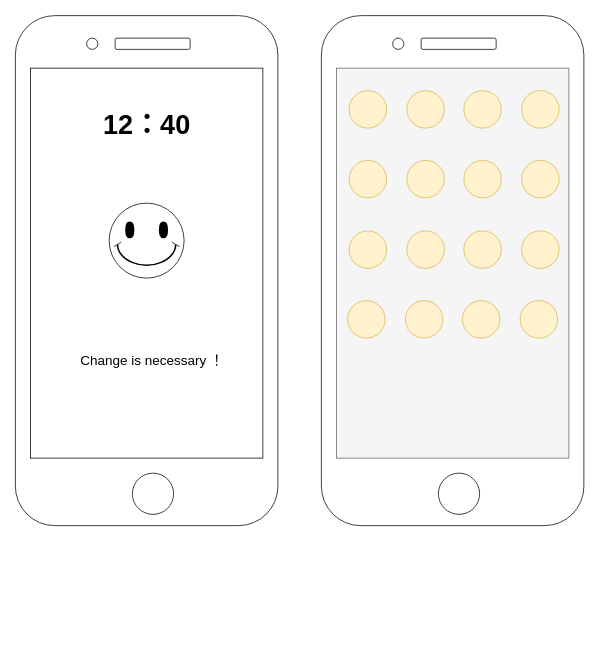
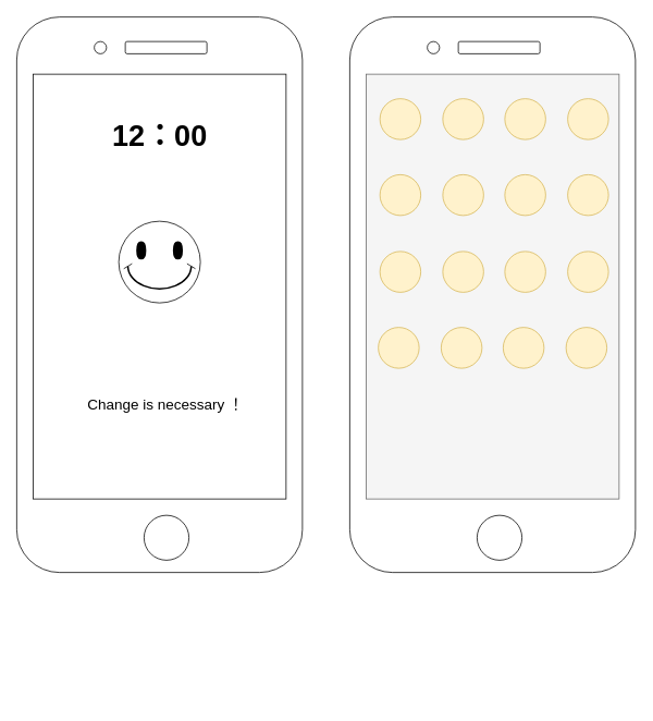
- <mxCell id="7" value="&lt;font style=&quot;font-size: 36px&quot;&gt;12：40&lt;/font&gt;" style="text;strokeColor=none;fillColor=none;html=1;fontSize=24;fontStyle=1;verticalAlign=middle;align=center;" vertex="1" parent="1"><mxGeometry x="137.5" y="140" width="115" height="50" as="geometry" /></mxCell>
+ <mxCell id="7" value="&lt;font style=&quot;font-size: 36px&quot;&gt;12：00&lt;/font&gt;" style="text;strokeColor=none;fillColor=none;html=1;fontSize=24;fontStyle=1;verticalAlign=middle;align=center;" vertex="1" parent="1"><mxGeometry x="137.5" y="140" width="115" height="50" as="geometry" /></mxCell>
- <mxCell id="9" value="&lt;font style=&quot;font-size: 18px&quot;&gt;Change is necessary ！&lt;/font&gt;&lt;br&gt;" style="text;html=1;strokeColor=none;fillColor=none;align=center;verticalAlign=middle;whiteSpace=wrap;overflow=hidden;" vertex="1" parent="1"><mxGeometry x="105" y="455" width="195" height="50" as="geometry" /></mxCell>
+ <mxCell id="9" value="&lt;font style=&quot;font-size: 18px&quot;&gt;Change is necessary ！&lt;/font&gt;&lt;br&gt;" style="text;html=1;strokeColor=none;fillColor=none;align=center;verticalAlign=middle;whiteSpace=wrap;overflow=hidden;" vertex="1" parent="1"><mxGeometry x="105" y="470" width="195" height="50" as="geometry" /></mxCell>
